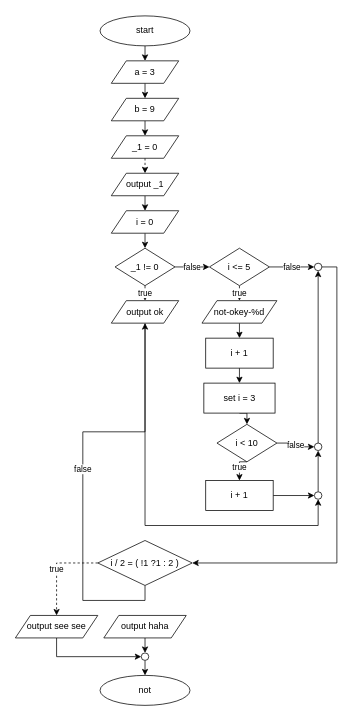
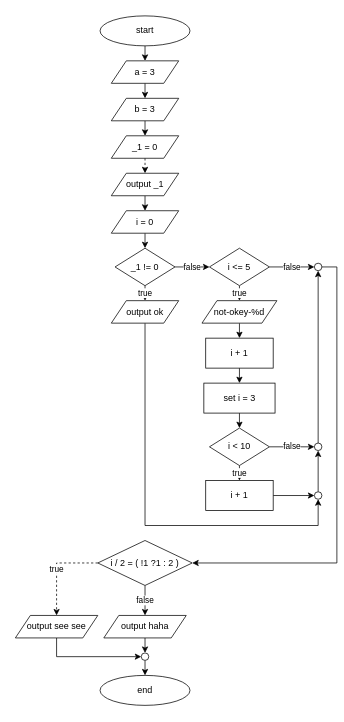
- <mxCell id="7" value="b = 9" style="shape=parallelogram;perimeter=parallelogramPerimeter;whiteSpace=wrap;html=1;fixedSize=1;" vertex="1" parent="1"><mxGeometry x="148" y="130" width="90" height="30" as="geometry" /></mxCell>
+ <mxCell id="7" value="b = 3" style="shape=parallelogram;perimeter=parallelogramPerimeter;whiteSpace=wrap;html=1;fixedSize=1;" vertex="1" parent="1"><mxGeometry x="148" y="130" width="90" height="30" as="geometry" /></mxCell>
- <mxCell id="30" value="i &amp;lt; 10" style="rhombus;whiteSpace=wrap;html=1;" vertex="1" parent="1"><mxGeometry x="289" y="565" width="80" height="50" as="geometry" /></mxCell>
+ <mxCell id="30" value="i &amp;lt; 10" style="rhombus;whiteSpace=wrap;html=1;" vertex="1" parent="1"><mxGeometry x="279" y="570" width="80" height="50" as="geometry" /></mxCell>
- <mxCell id="39" value="false" style="edgeStyle=orthogonalEdgeStyle;rounded=0;orthogonalLoop=1;jettySize=auto;html=1;exitX=0.5;exitY=1;exitDx=0;exitDy=0;" edge="1" parent="1" source="41" target="18"><mxGeometry relative="1" as="geometry" /></mxCell>
+ <mxCell id="39" value="false" style="edgeStyle=orthogonalEdgeStyle;rounded=0;orthogonalLoop=1;jettySize=auto;html=1;exitX=0.5;exitY=1;exitDx=0;exitDy=0;entryX=0.5;entryY=0;entryDx=0;entryDy=0;" edge="1" parent="1" source="41" target="45"><mxGeometry relative="1" as="geometry" /></mxCell>
- <mxCell id="48" value="not" style="ellipse;whiteSpace=wrap;html=1;" vertex="1" parent="1"><mxGeometry x="133" y="900" width="120" height="40" as="geometry" /></mxCell>
+ <mxCell id="48" value="end" style="ellipse;whiteSpace=wrap;html=1;" vertex="1" parent="1"><mxGeometry x="133" y="900" width="120" height="40" as="geometry" /></mxCell>
